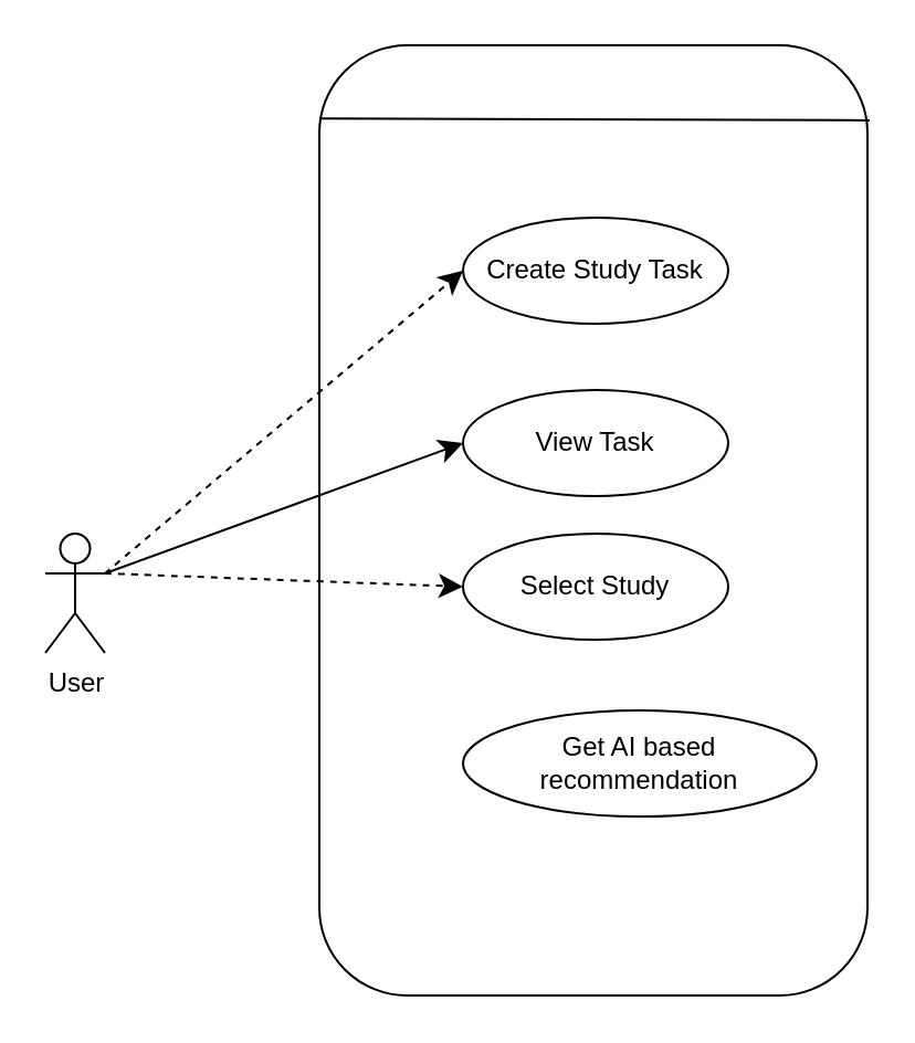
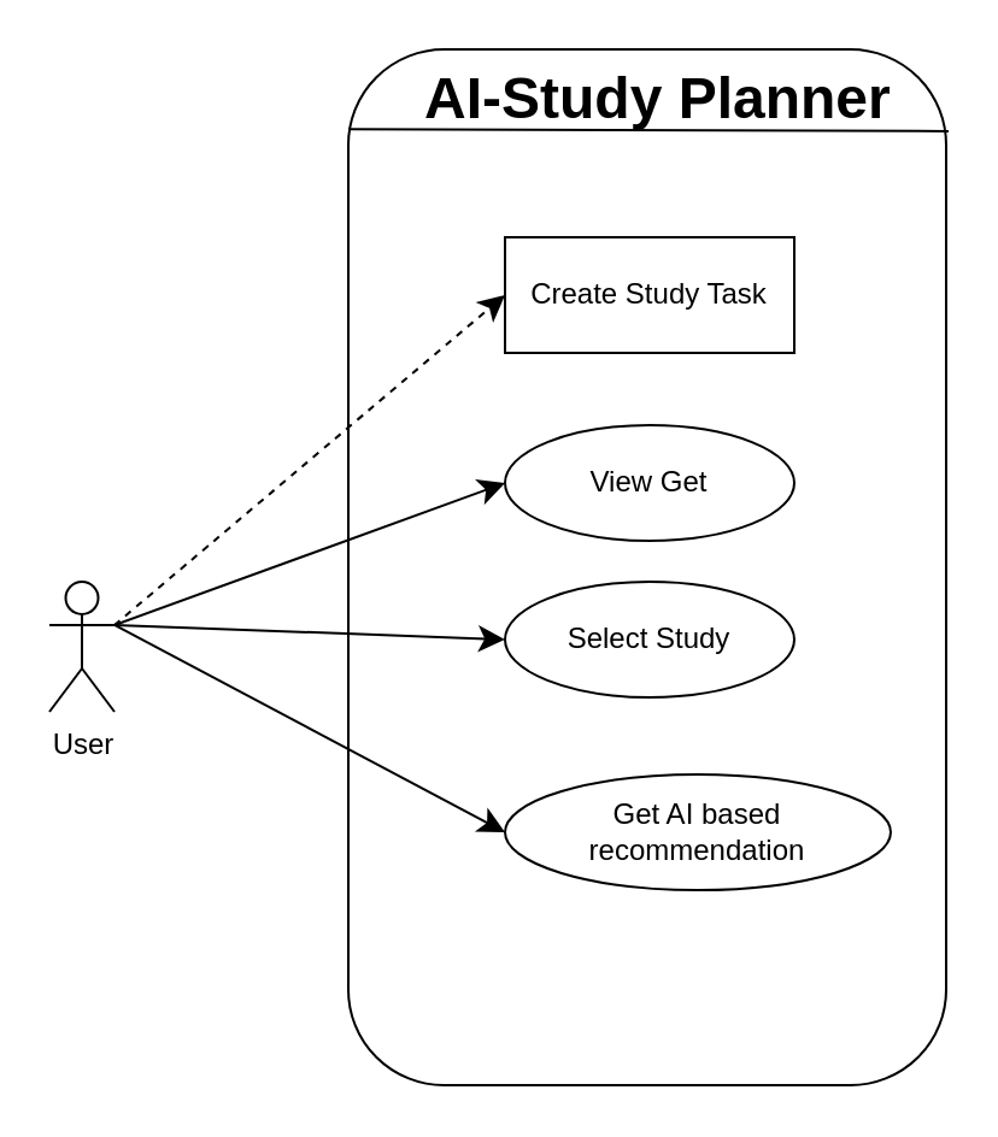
+ <mxCell id="4" value="&lt;h1 style=&quot;margin-top: 0px;&quot;&gt;AI-Study Planner&lt;/h1&gt;" style="text;html=1;whiteSpace=wrap;overflow=hidden;rounded=0;" vertex="1" parent="1"><mxGeometry x="174" y="20" width="204" height="44" as="geometry" /></mxCell>
- <mxCell id="6" value="Create Study Task" style="ellipse;whiteSpace=wrap;html=1;" vertex="1" parent="1"><mxGeometry x="209" y="98" width="120" height="48" as="geometry" /></mxCell>
+ <mxCell id="6" value="Create Study Task" style="whiteSpace=wrap;html=1;rounded=0;" vertex="1" parent="1"><mxGeometry x="209" y="98" width="120" height="48" as="geometry" /></mxCell>
- <mxCell id="7" value="View Task" style="ellipse;whiteSpace=wrap;html=1;" vertex="1" parent="1"><mxGeometry x="209" y="176" width="120" height="48" as="geometry" /></mxCell>
+ <mxCell id="7" value="View Get" style="ellipse;whiteSpace=wrap;html=1;" vertex="1" parent="1"><mxGeometry x="209" y="176" width="120" height="48" as="geometry" /></mxCell>
- <mxCell id="12" style="edgeStyle=none;curved=1;rounded=0;orthogonalLoop=1;jettySize=auto;html=1;exitX=1;exitY=0.333;exitDx=0;exitDy=0;exitPerimeter=0;entryX=0;entryY=0.5;entryDx=0;entryDy=0;fontSize=12;startSize=8;endSize=8;dashed=1;" edge="1" parent="1" source="2" target="8"><mxGeometry relative="1" as="geometry"><mxPoint x="77" y="289" as="sourcePoint" /><mxPoint x="239" y="152" as="targetPoint" /></mxGeometry></mxCell>
+ <mxCell id="12" style="edgeStyle=none;curved=1;rounded=0;orthogonalLoop=1;jettySize=auto;html=1;exitX=1;exitY=0.333;exitDx=0;exitDy=0;exitPerimeter=0;entryX=0;entryY=0.5;entryDx=0;entryDy=0;fontSize=12;startSize=8;endSize=8;" edge="1" parent="1" source="2" target="8"><mxGeometry relative="1" as="geometry"><mxPoint x="77" y="289" as="sourcePoint" /><mxPoint x="239" y="152" as="targetPoint" /></mxGeometry></mxCell>
+ <mxCell id="13" style="edgeStyle=none;curved=1;rounded=0;orthogonalLoop=1;jettySize=auto;html=1;exitX=1;exitY=0.333;exitDx=0;exitDy=0;exitPerimeter=0;entryX=0;entryY=0.5;entryDx=0;entryDy=0;fontSize=12;startSize=8;endSize=8;" edge="1" parent="1" source="2" target="9"><mxGeometry relative="1" as="geometry"><mxPoint x="87" y="299" as="sourcePoint" /><mxPoint x="249" y="162" as="targetPoint" /></mxGeometry></mxCell>
